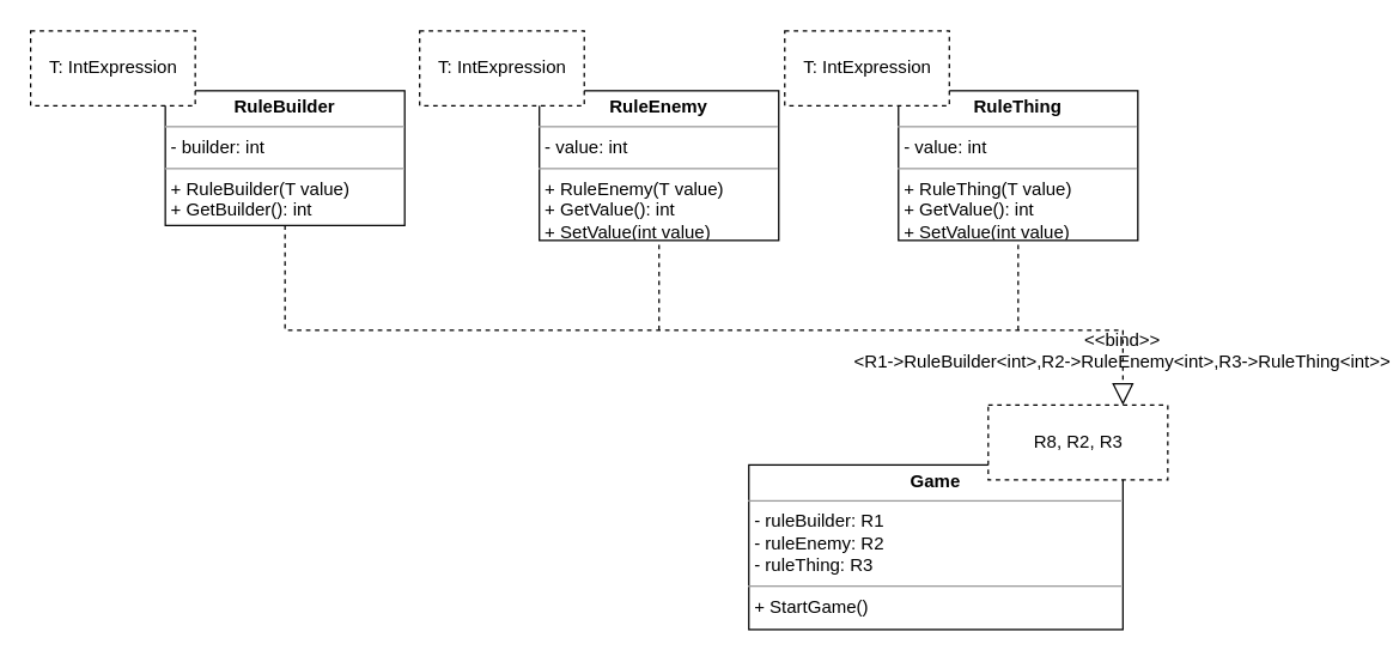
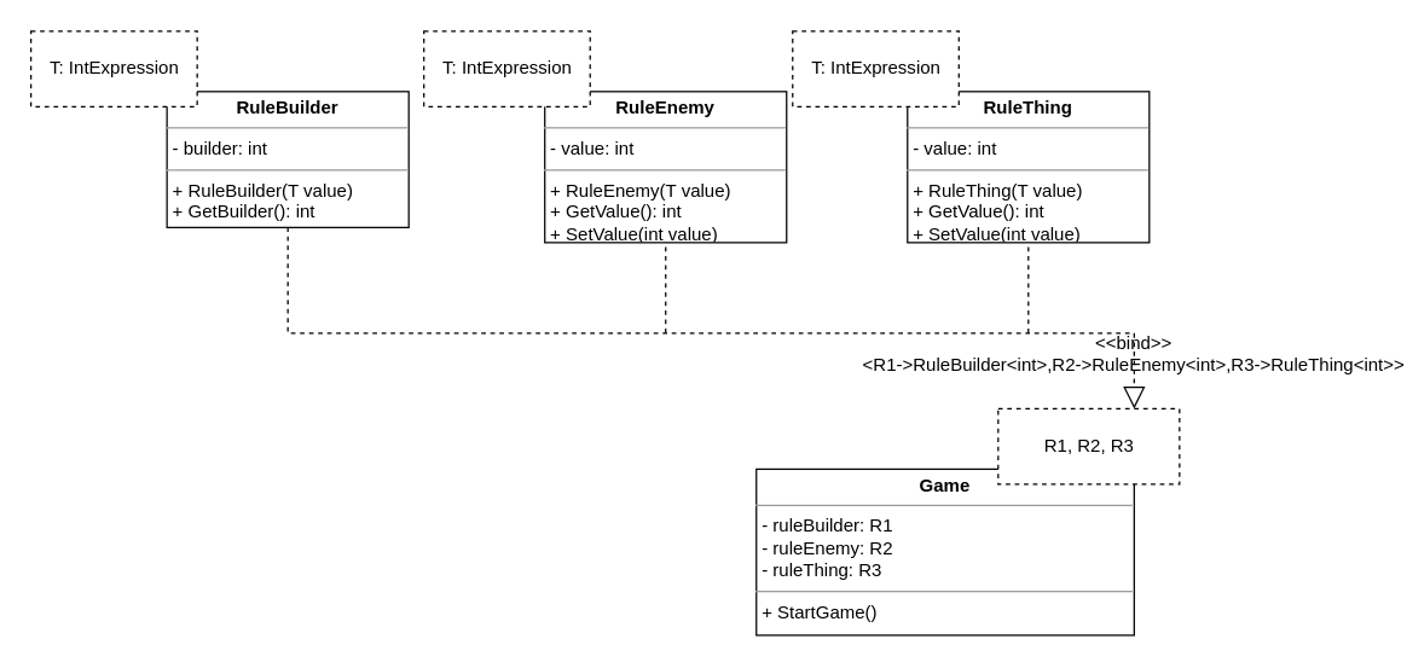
- <mxCell id="6" value="R8, R2, R3" style="html=1;dashed=1;" vertex="1" parent="1"><mxGeometry x="660" y="270" width="120" height="50" as="geometry" /></mxCell>
+ <mxCell id="6" value="R1, R2, R3" style="html=1;dashed=1;" vertex="1" parent="1"><mxGeometry x="660" y="270" width="120" height="50" as="geometry" /></mxCell>
